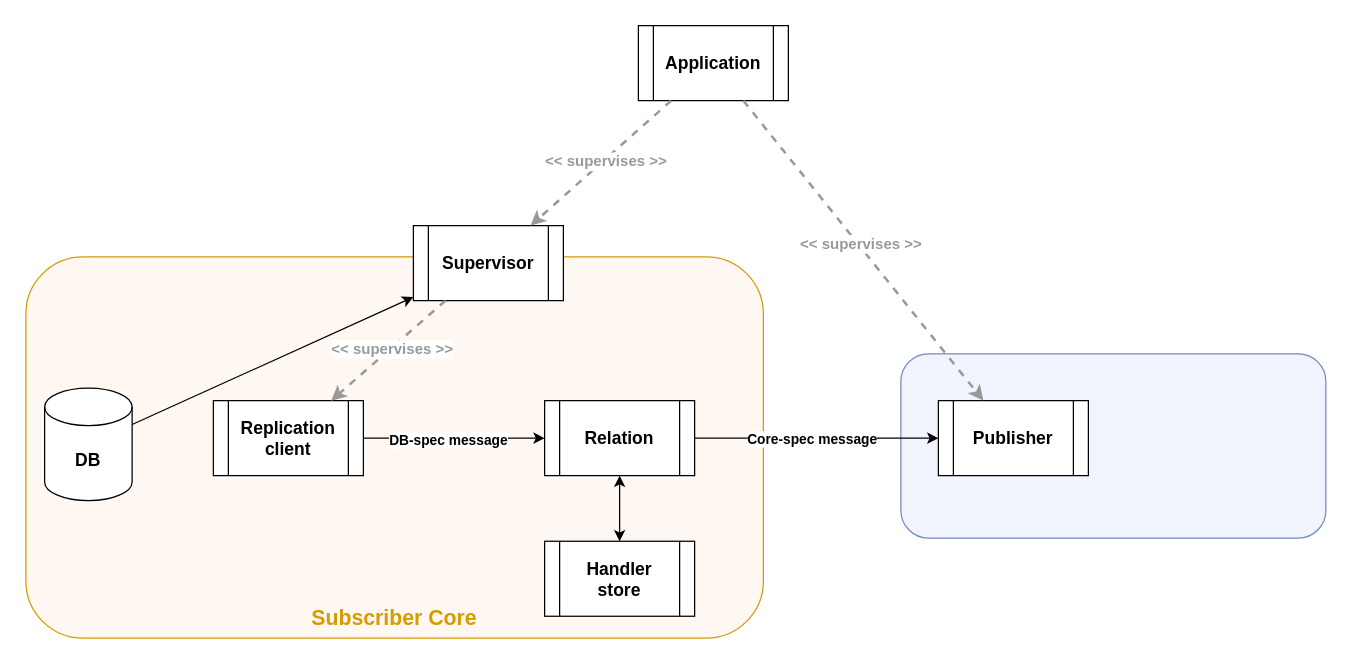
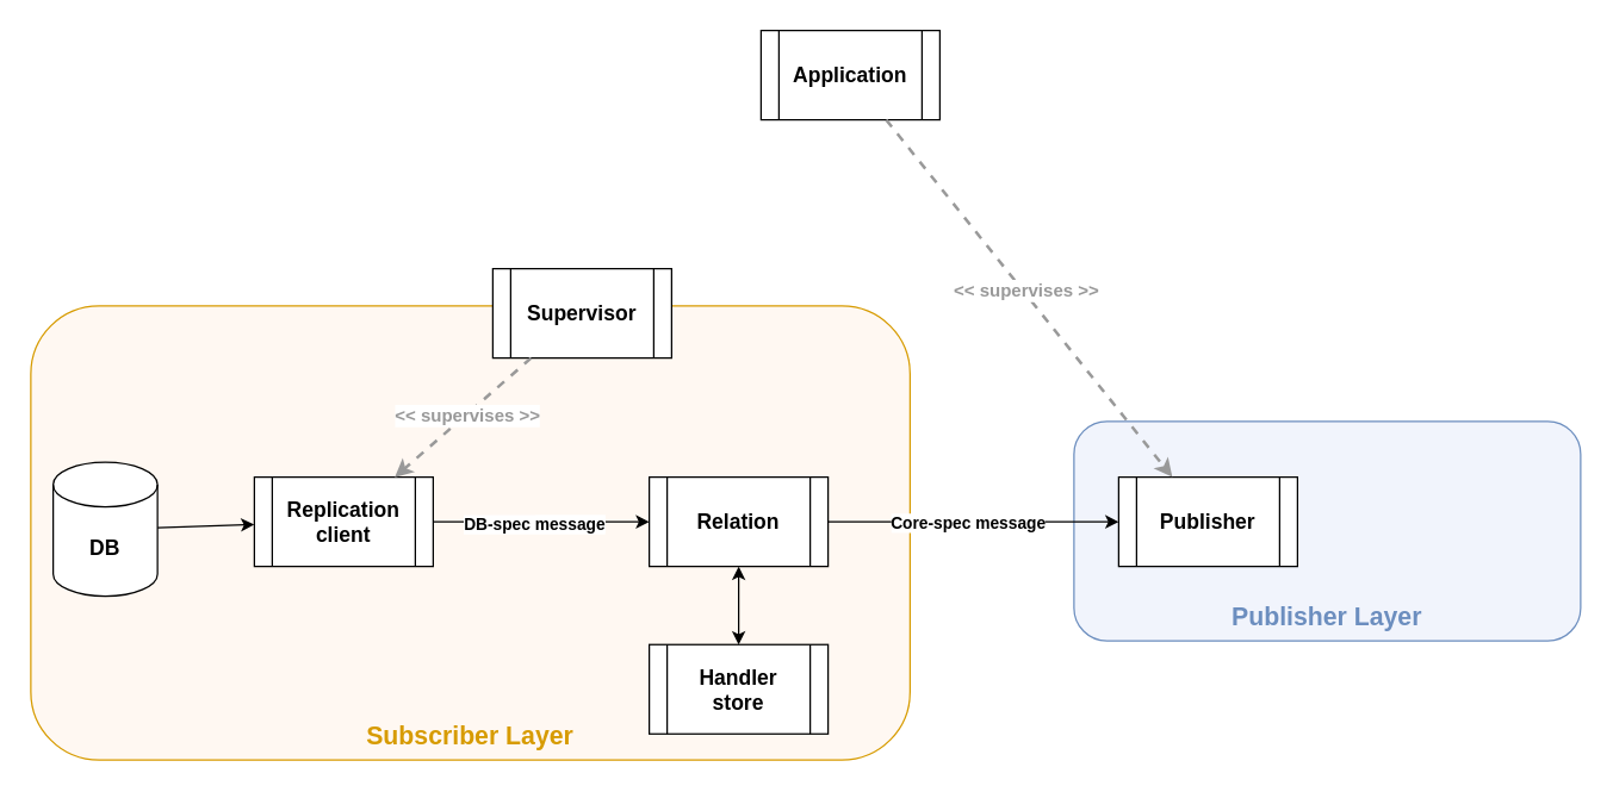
- <mxCell id="15" value="" style="endArrow=classic;html=1;rounded=0;dashed=1;strokeWidth=2;strokeColor=#999999;" edge="1" parent="1" source="14" target="5"><mxGeometry width="50" height="50" relative="1" as="geometry"><mxPoint x="378" y="250" as="sourcePoint" /><mxPoint x="318" y="330" as="targetPoint" /></mxGeometry></mxCell>
- <mxCell id="16" value="&lt;b&gt;&lt;font style=&quot;font-size: 12px; color: rgb(153, 153, 153);&quot;&gt;&amp;lt;&amp;lt; supervises &amp;gt;&amp;gt;&lt;/font&gt;&lt;/b&gt;" style="edgeLabel;html=1;align=center;verticalAlign=middle;resizable=0;points=[];" vertex="1" connectable="0" parent="15"><mxGeometry x="-0.038" y="1" relative="1" as="geometry"><mxPoint as="offset" /></mxGeometry></mxCell>
- <mxCell id="24" value="" style="endArrow=classic;html=1;rounded=0;" edge="1" parent="1" source="18" target="5"><mxGeometry width="50" height="50" relative="1" as="geometry"><mxPoint x="355" y="360" as="sourcePoint" /><mxPoint x="445" y="360" as="targetPoint" /></mxGeometry></mxCell>
+ <mxCell id="24" value="" style="endArrow=classic;html=1;rounded=0;" edge="1" parent="1" source="18" target="6"><mxGeometry width="50" height="50" relative="1" as="geometry"><mxPoint x="355" y="360" as="sourcePoint" /><mxPoint x="445" y="360" as="targetPoint" /></mxGeometry></mxCell>
+ <mxCell id="19" value="&lt;b&gt;&lt;font style=&quot;font-size: 17px; color: rgb(108, 142, 191);&quot;&gt;Publisher Layer&lt;/font&gt;&lt;/b&gt;" style="text;html=1;align=center;verticalAlign=middle;whiteSpace=wrap;rounded=0;fontColor=#D79B00;" vertex="1" parent="1"><mxGeometry x="755" y="400" width="270" height="30" as="geometry" /></mxCell>
- <mxCell id="4" value="&lt;b&gt;&lt;font style=&quot;font-size: 17px;&quot;&gt;Subscriber Core&lt;/font&gt;&lt;/b&gt;" style="text;html=1;align=center;verticalAlign=middle;whiteSpace=wrap;rounded=0;fontColor=#D79B00;" vertex="1" parent="1"><mxGeometry x="180" y="480" width="270" height="30" as="geometry" /></mxCell>
+ <mxCell id="4" value="&lt;b&gt;&lt;font style=&quot;font-size: 17px;&quot;&gt;Subscriber Layer&lt;/font&gt;&lt;/b&gt;" style="text;html=1;align=center;verticalAlign=middle;whiteSpace=wrap;rounded=0;fontColor=#D79B00;" vertex="1" parent="1"><mxGeometry x="180" y="480" width="270" height="30" as="geometry" /></mxCell>
